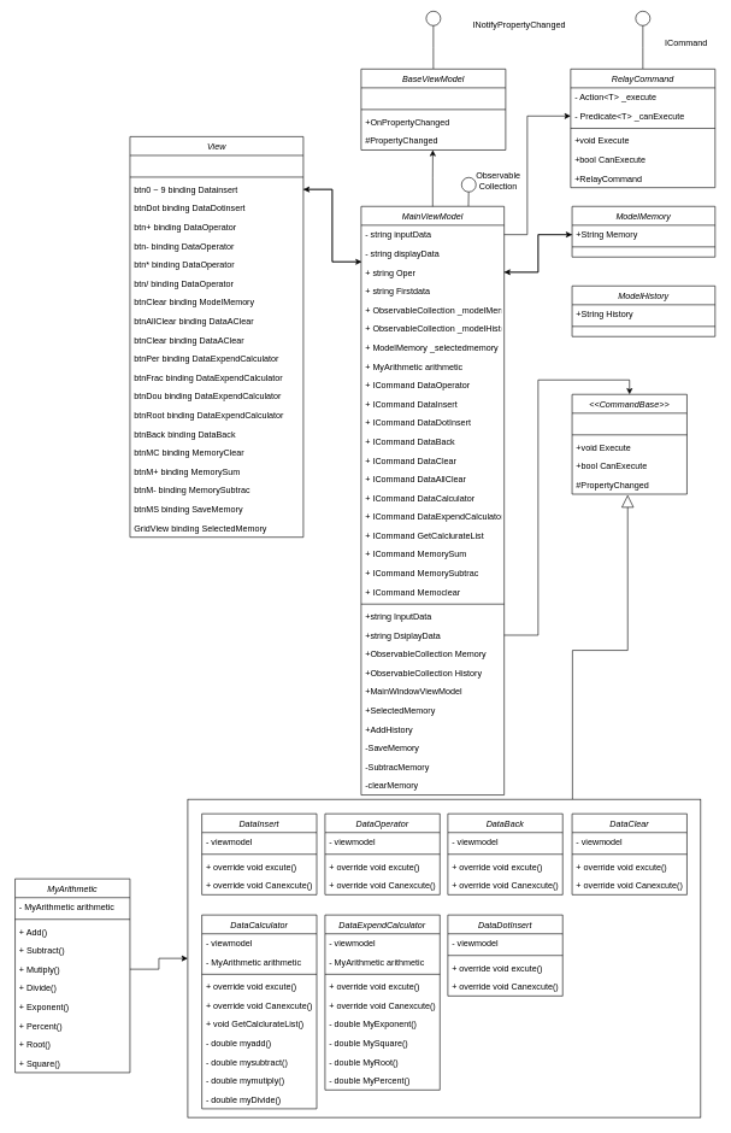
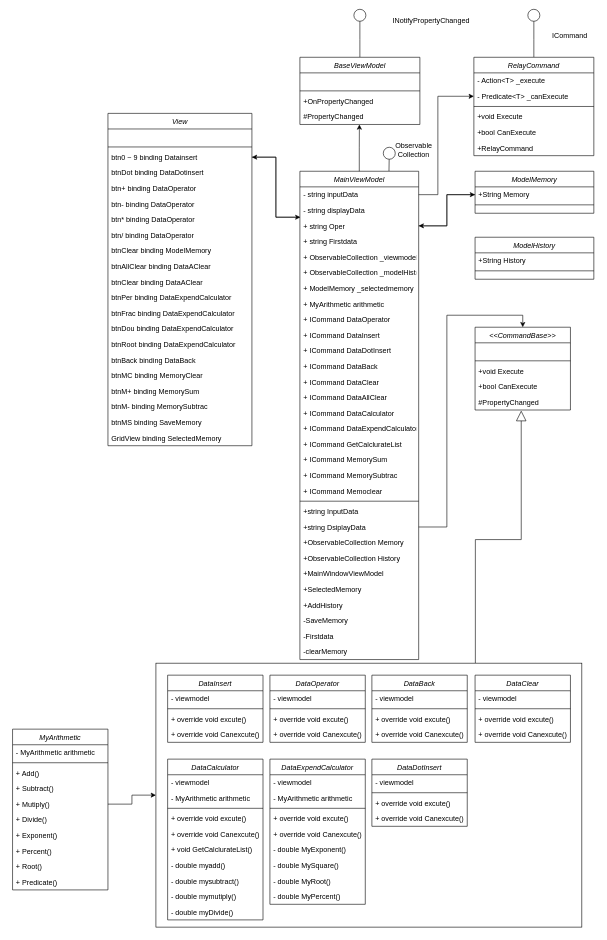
- <mxCell id="17" value="+ ObservableCollection _modelMemories" style="text;align=left;verticalAlign=top;spacingLeft=4;spacingRight=4;overflow=hidden;rotatable=0;points=[[0,0.5],[1,0.5]];portConstraint=eastwest;" parent="12" vertex="1"><mxGeometry y="130" width="198" height="26" as="geometry" /></mxCell>
+ <mxCell id="17" value="+ ObservableCollection _viewmodel" style="text;align=left;verticalAlign=top;spacingLeft=4;spacingRight=4;overflow=hidden;rotatable=0;points=[[0,0.5],[1,0.5]];portConstraint=eastwest;" parent="12" vertex="1"><mxGeometry y="130" width="198" height="26" as="geometry" /></mxCell>
- <mxCell id="42" value="-SubtracMemory" style="text;align=left;verticalAlign=top;spacingLeft=4;spacingRight=4;overflow=hidden;rotatable=0;points=[[0,0.5],[1,0.5]];portConstraint=eastwest;" parent="12" vertex="1"><mxGeometry y="762" width="198" height="26" as="geometry" /></mxCell>
+ <mxCell id="42" value="-Firstdata" style="text;align=left;verticalAlign=top;spacingLeft=4;spacingRight=4;overflow=hidden;rotatable=0;points=[[0,0.5],[1,0.5]];portConstraint=eastwest;" parent="12" vertex="1"><mxGeometry y="762" width="198" height="26" as="geometry" /></mxCell>
- <mxCell id="131" value="+ Square()&#10;" style="text;align=left;verticalAlign=top;spacingLeft=4;spacingRight=4;overflow=hidden;rotatable=0;points=[[0,0.5],[1,0.5]];portConstraint=eastwest;" parent="121" vertex="1"><mxGeometry y="242" width="159" height="26" as="geometry" /></mxCell>
+ <mxCell id="131" value="+ Predicate()&#10;" style="text;align=left;verticalAlign=top;spacingLeft=4;spacingRight=4;overflow=hidden;rotatable=0;points=[[0,0.5],[1,0.5]];portConstraint=eastwest;" parent="121" vertex="1"><mxGeometry y="242" width="159" height="26" as="geometry" /></mxCell>
